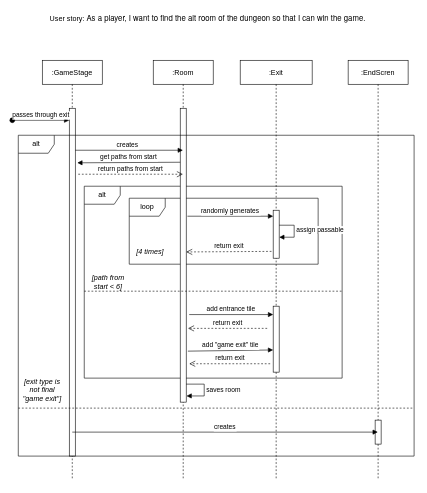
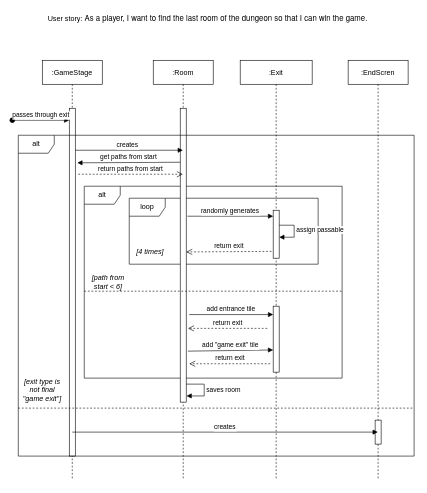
- <mxCell id="32" value="User story:&amp;nbsp;&lt;span style=&quot;font-family: &amp;#34;helvetica neue&amp;#34; ; font-size: 13px&quot;&gt;As a player, I want to find the alt room of the dungeon so that I can win the game.&lt;/span&gt;" style="text;html=1;strokeColor=none;fillColor=none;align=center;verticalAlign=middle;whiteSpace=wrap;rounded=0;" vertex="1" parent="1"><mxGeometry x="61" y="20" width="570" height="20" as="geometry" /></mxCell>
+ <mxCell id="32" value="User story:&amp;nbsp;&lt;span style=&quot;font-family: &amp;#34;helvetica neue&amp;#34; ; font-size: 13px&quot;&gt;As a player, I want to find the last room of the dungeon so that I can win the game.&lt;/span&gt;" style="text;html=1;strokeColor=none;fillColor=none;align=center;verticalAlign=middle;whiteSpace=wrap;rounded=0;" vertex="1" parent="1"><mxGeometry x="61" y="20" width="570" height="20" as="geometry" /></mxCell>
